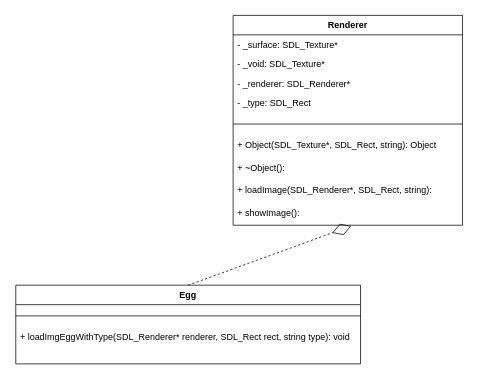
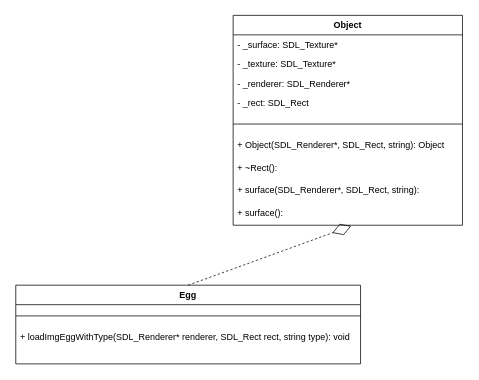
- <mxCell id="2" value="Renderer" style="swimlane;fontStyle=1;align=center;verticalAlign=top;childLayout=stackLayout;horizontal=1;startSize=26;horizontalStack=0;resizeParent=1;resizeParentMax=0;resizeLast=0;collapsible=1;marginBottom=0;" parent="1" vertex="1"><mxGeometry x="310" y="20" width="306" height="280" as="geometry"><mxRectangle x="334" y="320" width="70" height="26" as="alternateBounds" /></mxGeometry></mxCell>
+ <mxCell id="2" value="Object" style="swimlane;fontStyle=1;align=center;verticalAlign=top;childLayout=stackLayout;horizontal=1;startSize=26;horizontalStack=0;resizeParent=1;resizeParentMax=0;resizeLast=0;collapsible=1;marginBottom=0;" parent="1" vertex="1"><mxGeometry x="310" y="20" width="306" height="280" as="geometry"><mxRectangle x="334" y="320" width="70" height="26" as="alternateBounds" /></mxGeometry></mxCell>
- <mxCell id="4" value="- _void: SDL_Texture*" style="text;strokeColor=none;align=left;verticalAlign=top;spacingLeft=4;spacingRight=4;overflow=hidden;rotatable=0;points=[[0,0.5],[1,0.5]];portConstraint=eastwest;" parent="2" vertex="1"><mxGeometry y="52" width="306" height="26" as="geometry" /></mxCell>
+ <mxCell id="4" value="- _texture: SDL_Texture*" style="text;strokeColor=none;align=left;verticalAlign=top;spacingLeft=4;spacingRight=4;overflow=hidden;rotatable=0;points=[[0,0.5],[1,0.5]];portConstraint=eastwest;" parent="2" vertex="1"><mxGeometry y="52" width="306" height="26" as="geometry" /></mxCell>
- <mxCell id="6" value="- _type: SDL_Rect" style="text;strokeColor=none;align=left;verticalAlign=top;spacingLeft=4;spacingRight=4;overflow=hidden;rotatable=0;points=[[0,0.5],[1,0.5]];portConstraint=eastwest;" parent="2" vertex="1"><mxGeometry y="104" width="306" height="26" as="geometry" /></mxCell>
+ <mxCell id="6" value="- _rect: SDL_Rect" style="text;strokeColor=none;align=left;verticalAlign=top;spacingLeft=4;spacingRight=4;overflow=hidden;rotatable=0;points=[[0,0.5],[1,0.5]];portConstraint=eastwest;" parent="2" vertex="1"><mxGeometry y="104" width="306" height="26" as="geometry" /></mxCell>
- <mxCell id="8" value="+ Object(SDL_Texture*, SDL_Rect, string): Object" style="text;strokeColor=none;fillColor=none;align=left;verticalAlign=top;spacingLeft=4;spacingRight=4;overflow=hidden;rotatable=0;points=[[0,0.5],[1,0.5]];portConstraint=eastwest;" parent="2" vertex="1"><mxGeometry y="160" width="306" height="30" as="geometry" /></mxCell>
+ <mxCell id="8" value="+ Object(SDL_Renderer*, SDL_Rect, string): Object" style="text;strokeColor=none;fillColor=none;align=left;verticalAlign=top;spacingLeft=4;spacingRight=4;overflow=hidden;rotatable=0;points=[[0,0.5],[1,0.5]];portConstraint=eastwest;" parent="2" vertex="1"><mxGeometry y="160" width="306" height="30" as="geometry" /></mxCell>
- <mxCell id="9" value="+ ~Object():" style="text;strokeColor=none;fillColor=none;align=left;verticalAlign=top;spacingLeft=4;spacingRight=4;overflow=hidden;rotatable=0;points=[[0,0.5],[1,0.5]];portConstraint=eastwest;" parent="2" vertex="1"><mxGeometry y="190" width="306" height="30" as="geometry" /></mxCell>
+ <mxCell id="9" value="+ ~Rect():" style="text;strokeColor=none;fillColor=none;align=left;verticalAlign=top;spacingLeft=4;spacingRight=4;overflow=hidden;rotatable=0;points=[[0,0.5],[1,0.5]];portConstraint=eastwest;" parent="2" vertex="1"><mxGeometry y="190" width="306" height="30" as="geometry" /></mxCell>
- <mxCell id="10" value="+ loadImage(SDL_Renderer*, SDL_Rect, string):" style="text;strokeColor=none;fillColor=none;align=left;verticalAlign=top;spacingLeft=4;spacingRight=4;overflow=hidden;rotatable=0;points=[[0,0.5],[1,0.5]];portConstraint=eastwest;" parent="2" vertex="1"><mxGeometry y="220" width="306" height="30" as="geometry" /></mxCell>
+ <mxCell id="10" value="+ surface(SDL_Renderer*, SDL_Rect, string):" style="text;strokeColor=none;fillColor=none;align=left;verticalAlign=top;spacingLeft=4;spacingRight=4;overflow=hidden;rotatable=0;points=[[0,0.5],[1,0.5]];portConstraint=eastwest;" parent="2" vertex="1"><mxGeometry y="220" width="306" height="30" as="geometry" /></mxCell>
- <mxCell id="11" value="+ showImage():" style="text;strokeColor=none;fillColor=none;align=left;verticalAlign=top;spacingLeft=4;spacingRight=4;overflow=hidden;rotatable=0;points=[[0,0.5],[1,0.5]];portConstraint=eastwest;" parent="2" vertex="1"><mxGeometry y="250" width="306" height="30" as="geometry" /></mxCell>
+ <mxCell id="11" value="+ surface():" style="text;strokeColor=none;fillColor=none;align=left;verticalAlign=top;spacingLeft=4;spacingRight=4;overflow=hidden;rotatable=0;points=[[0,0.5],[1,0.5]];portConstraint=eastwest;" parent="2" vertex="1"><mxGeometry y="250" width="306" height="30" as="geometry" /></mxCell>
